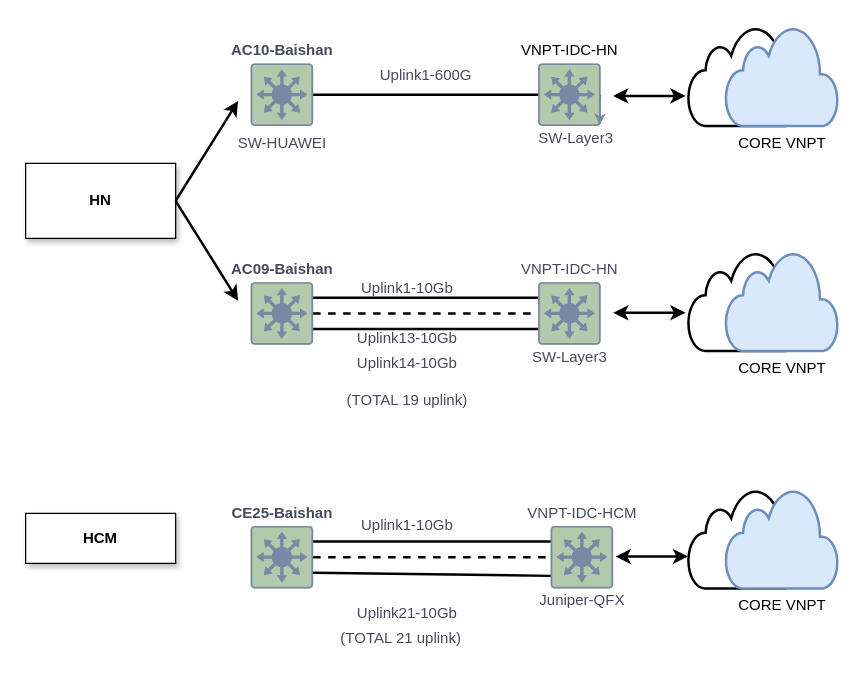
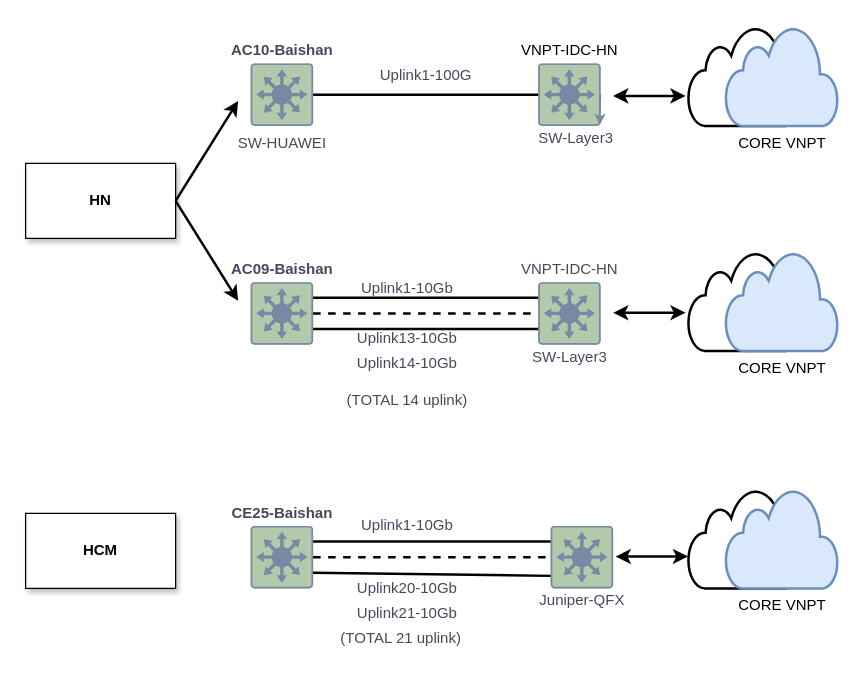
- <mxCell id="13" value="Uplink1-600G" style="text;html=1;align=center;verticalAlign=middle;resizable=0;points=[];autosize=1;strokeColor=none;fillColor=none;fontColor=#46495D;" vertex="1" parent="1"><mxGeometry x="295" y="50" width="90" height="20" as="geometry" /></mxCell>
+ <mxCell id="13" value="Uplink1-100G" style="text;html=1;align=center;verticalAlign=middle;resizable=0;points=[];autosize=1;strokeColor=none;fillColor=none;fontColor=#46495D;" vertex="1" parent="1"><mxGeometry x="295" y="50" width="90" height="20" as="geometry" /></mxCell>
- <mxCell id="45" value="(TOTAL 19 uplink)" style="text;html=1;align=center;verticalAlign=middle;resizable=0;points=[];autosize=1;strokeColor=none;fillColor=none;fontColor=#46495D;" vertex="1" parent="1"><mxGeometry x="270" y="310" width="110" height="20" as="geometry" /></mxCell>
+ <mxCell id="45" value="(TOTAL 14 uplink)" style="text;html=1;align=center;verticalAlign=middle;resizable=0;points=[];autosize=1;strokeColor=none;fillColor=none;fontColor=#46495D;" vertex="1" parent="1"><mxGeometry x="270" y="310" width="110" height="20" as="geometry" /></mxCell>
- <mxCell id="23" value="VNPT-IDC-HCM" style="text;html=1;align=center;verticalAlign=middle;resizable=0;points=[];autosize=1;strokeColor=none;fillColor=none;fontColor=#46495D;" vertex="1" parent="1"><mxGeometry x="415" y="400" width="100" height="20" as="geometry" /></mxCell>
- <mxCell id="44" value="&lt;b&gt;HCM&lt;/b&gt;" style="rounded=0;whiteSpace=wrap;html=1;shadow=1;sketch=0;" vertex="1" parent="1"><mxGeometry x="20" y="410" width="120" height="40" as="geometry" /></mxCell>
+ <mxCell id="44" value="&lt;b&gt;HCM&lt;/b&gt;" style="rounded=0;whiteSpace=wrap;html=1;shadow=1;sketch=0;" vertex="1" parent="1"><mxGeometry x="20" y="410" width="120" height="60" as="geometry" /></mxCell>
+ <mxCell id="38" value="Uplink20-10Gb" style="text;html=1;align=center;verticalAlign=middle;resizable=0;points=[];autosize=1;strokeColor=none;fillColor=none;fontColor=#46495D;" vertex="1" parent="1"><mxGeometry x="275" y="460" width="100" height="20" as="geometry" /></mxCell>
